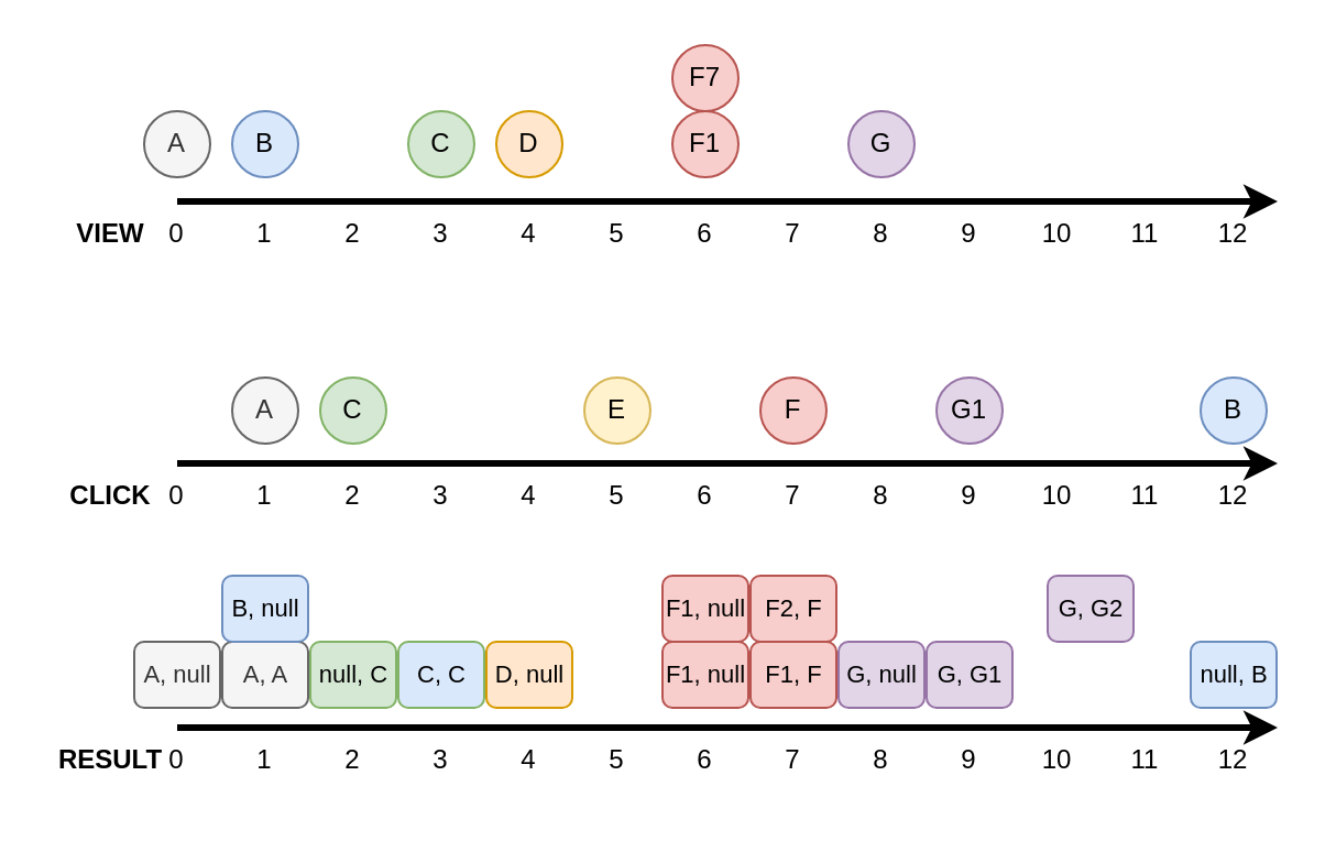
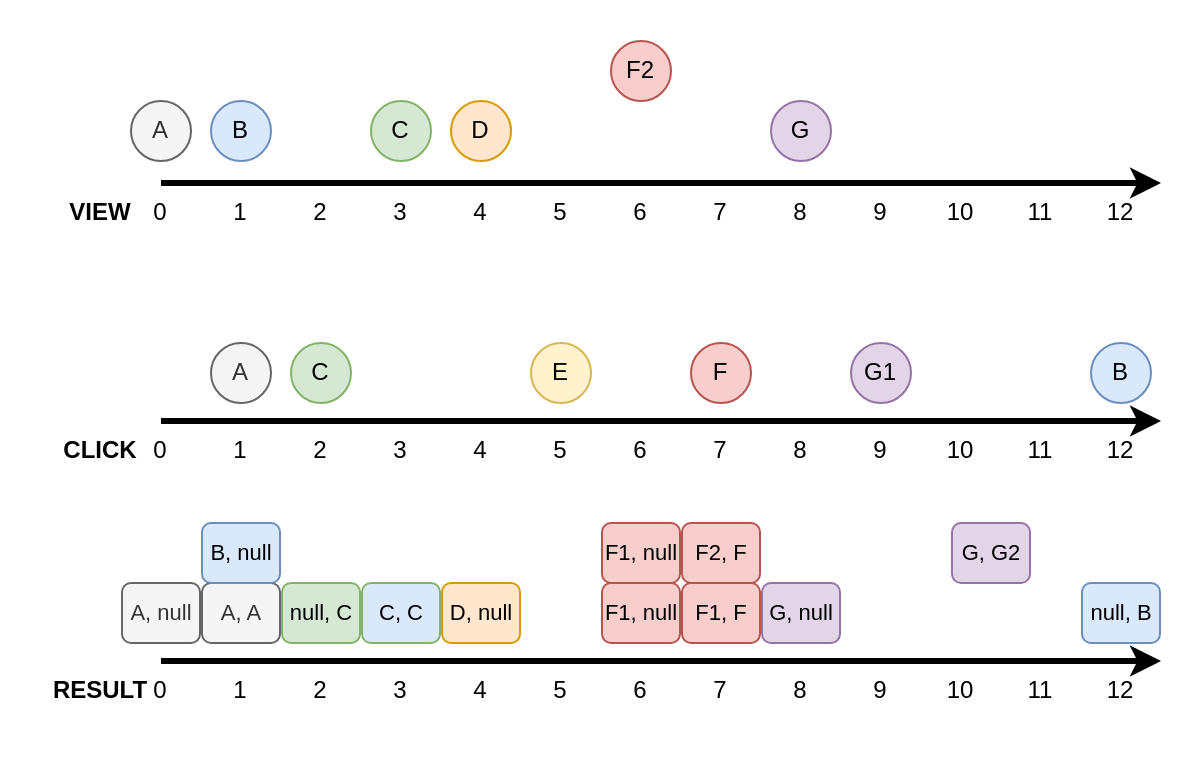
- <mxCell id="41" value="F7" style="ellipse;whiteSpace=wrap;html=1;aspect=fixed;fillColor=#f8cecc;strokeColor=#b85450;" parent="1" vertex="1"><mxGeometry x="305" y="20" width="30" height="30" as="geometry" /></mxCell>
+ <mxCell id="41" value="F2" style="ellipse;whiteSpace=wrap;html=1;aspect=fixed;fillColor=#f8cecc;strokeColor=#b85450;" parent="1" vertex="1"><mxGeometry x="305" y="20" width="30" height="30" as="geometry" /></mxCell>
- <mxCell id="40" value="F1" style="ellipse;whiteSpace=wrap;html=1;aspect=fixed;fillColor=#f8cecc;strokeColor=#b85450;" parent="1" vertex="1"><mxGeometry x="305" y="50" width="30" height="30" as="geometry" /></mxCell>
- <mxCell id="64" value="G, G1" style="rounded=1;whiteSpace=wrap;html=1;fillColor=#e1d5e7;strokeColor=#9673a6;fontSize=11;" parent="1" vertex="1"><mxGeometry x="420.5" y="291" width="39" height="30" as="geometry" /></mxCell>
